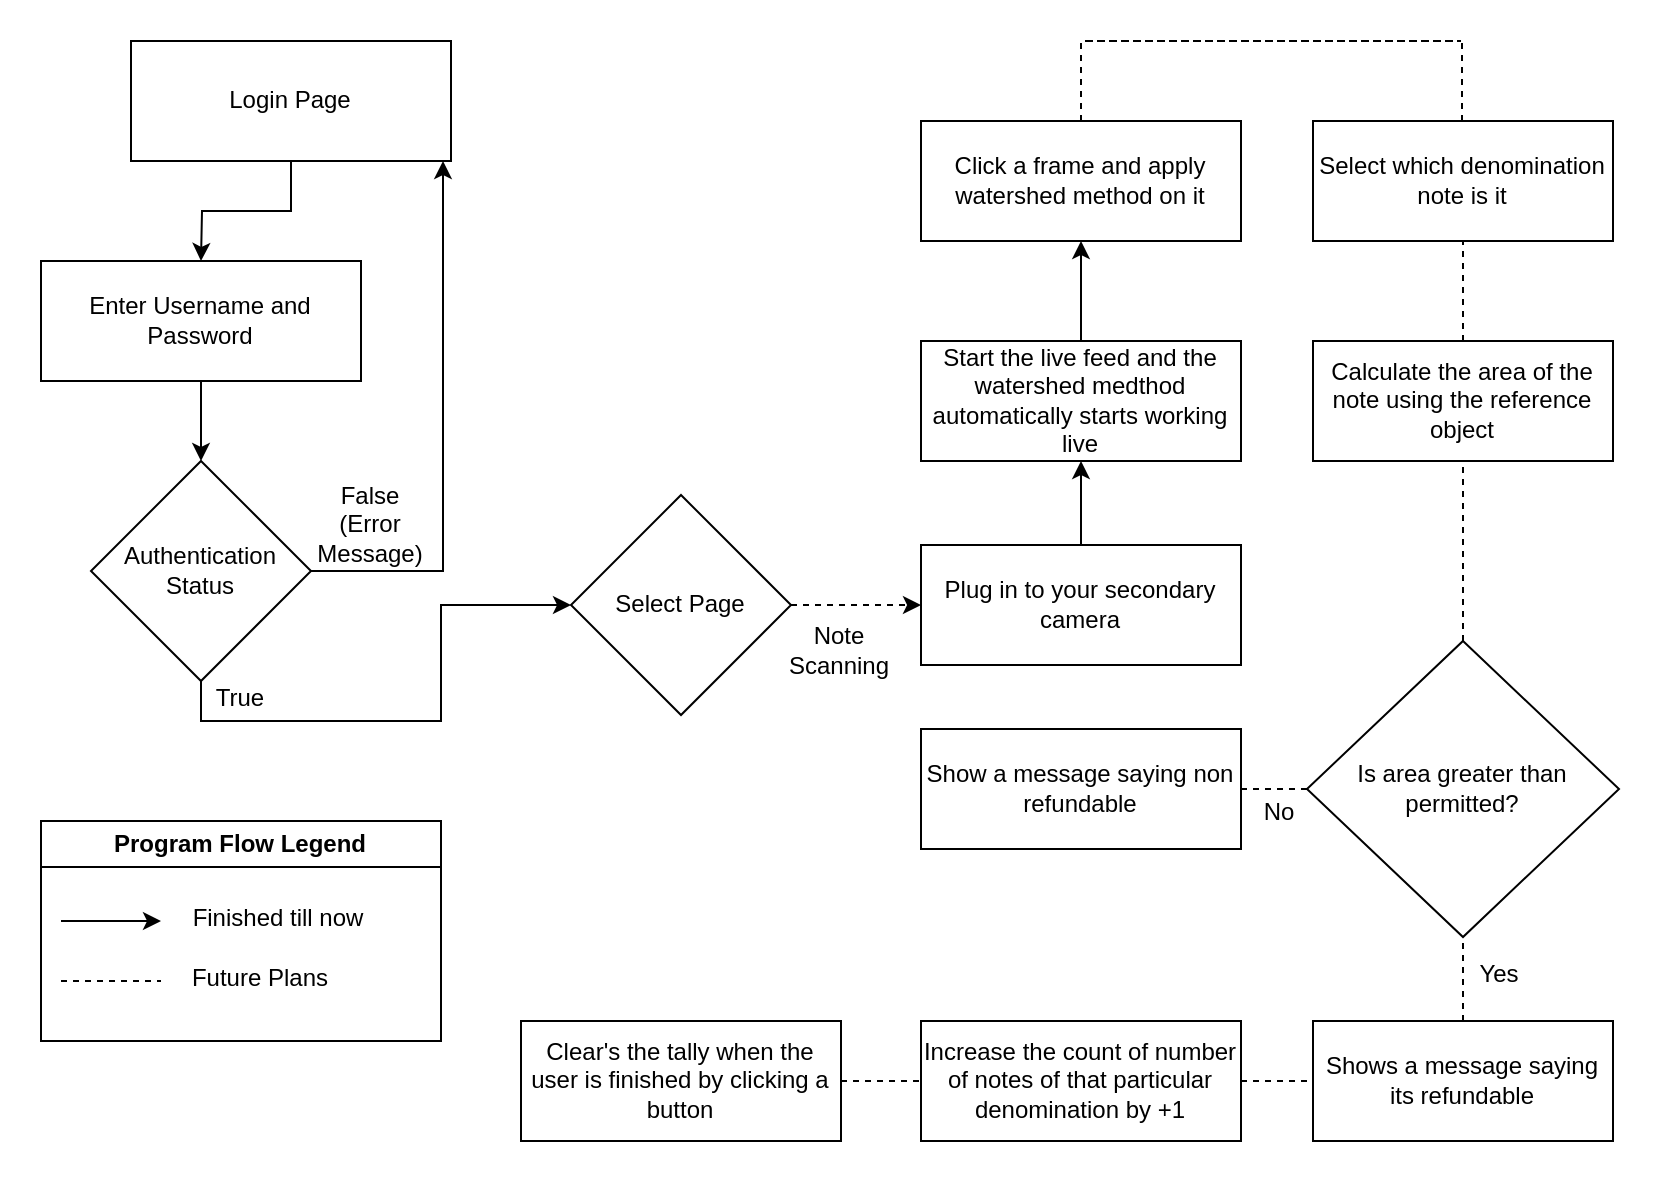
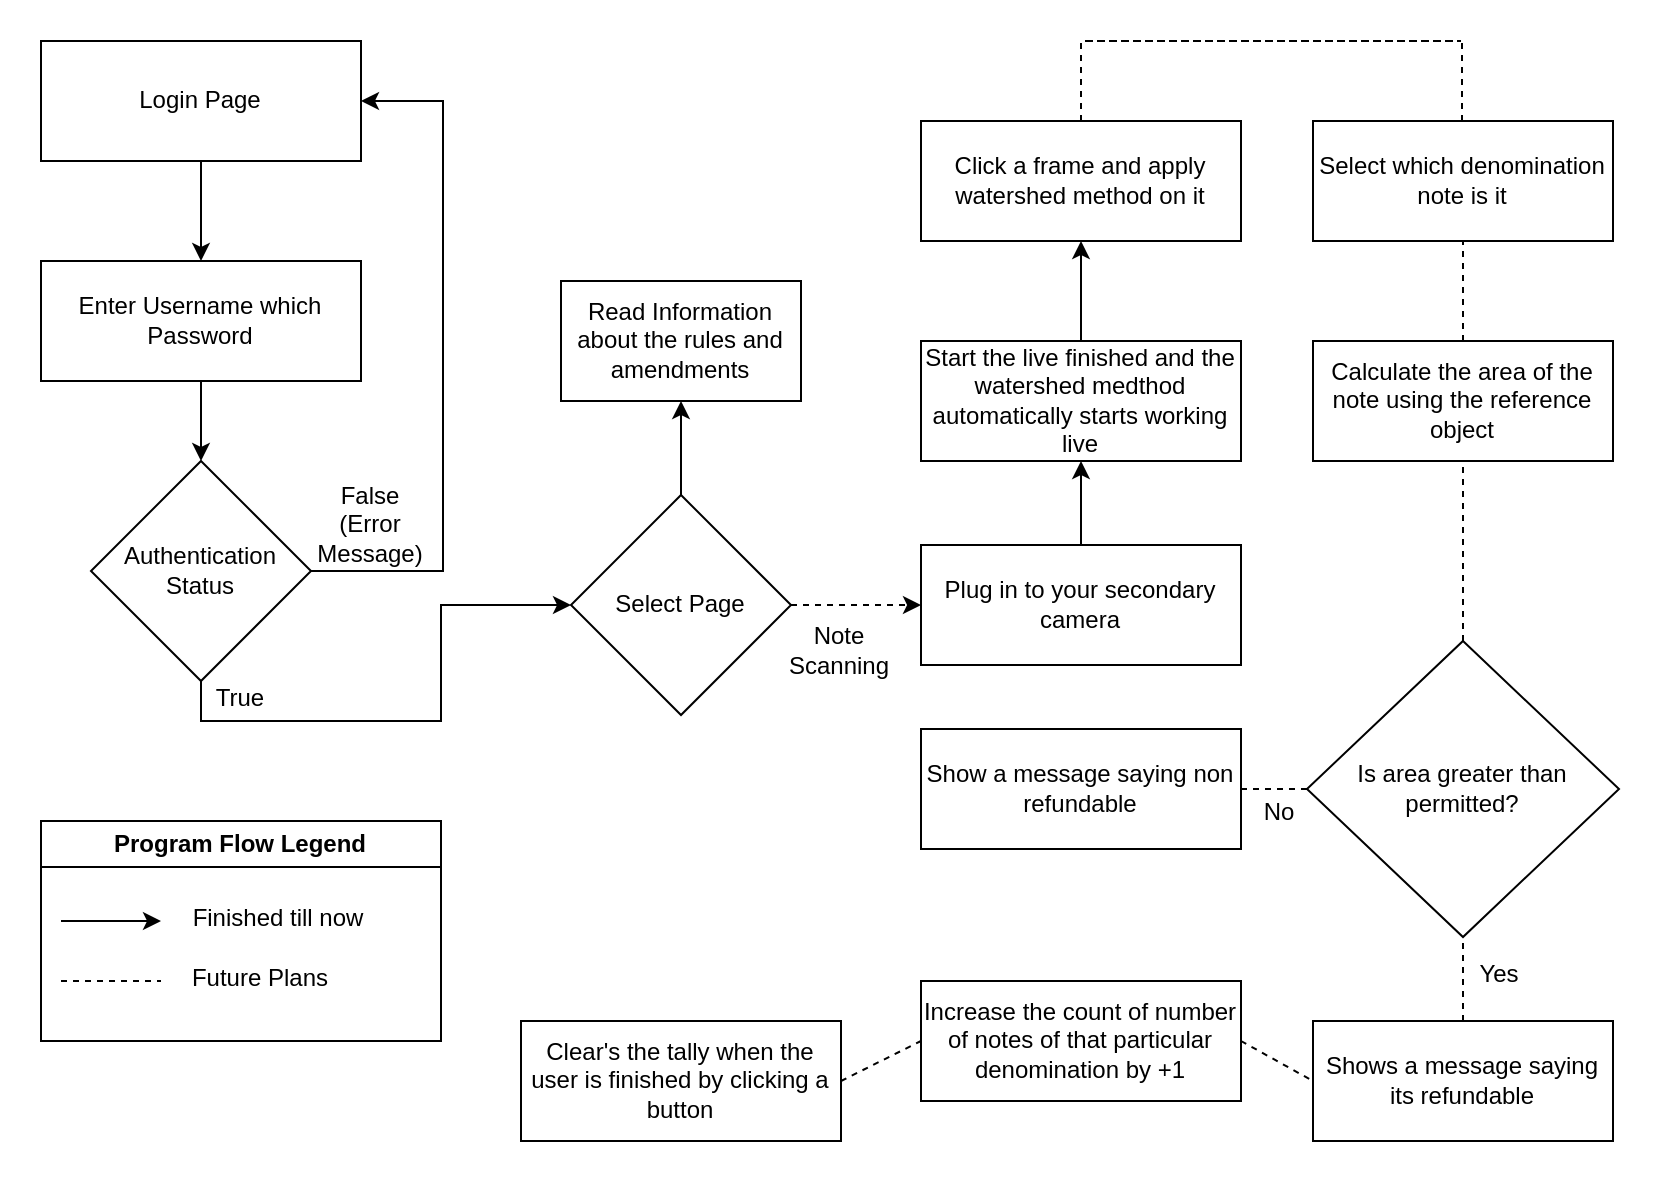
- <mxCell id="3" value="Login Page" style="rounded=0;whiteSpace=wrap;html=1;" parent="1" vertex="1"><mxGeometry x="65" y="20" width="160" height="60" as="geometry" /></mxCell>
+ <mxCell id="3" value="Login Page" style="rounded=0;whiteSpace=wrap;html=1;" parent="1" vertex="1"><mxGeometry x="20" y="20" width="160" height="60" as="geometry" /></mxCell>
- <mxCell id="5" value="Enter Username and Password" style="rounded=0;whiteSpace=wrap;html=1;" vertex="1" parent="1"><mxGeometry x="20" y="130" width="160" height="60" as="geometry" /></mxCell>
+ <mxCell id="5" value="Enter Username which Password" style="rounded=0;whiteSpace=wrap;html=1;" vertex="1" parent="1"><mxGeometry x="20" y="130" width="160" height="60" as="geometry" /></mxCell>
+ <mxCell id="14" value="Read Information about the rules and amendments" style="whiteSpace=wrap;html=1;" vertex="1" parent="1"><mxGeometry x="280" y="140" width="120" height="60" as="geometry" /></mxCell>
- <mxCell id="19" value="Start the live feed and the watershed medthod automatically starts working live" style="whiteSpace=wrap;html=1;" vertex="1" parent="1"><mxGeometry x="460" y="170" width="160" height="60" as="geometry" /></mxCell>
+ <mxCell id="19" value="Start the live finished and the watershed medthod automatically starts working live" style="whiteSpace=wrap;html=1;" vertex="1" parent="1"><mxGeometry x="460" y="170" width="160" height="60" as="geometry" /></mxCell>
+ <mxCell id="11" value="" style="edgeStyle=orthogonalEdgeStyle;rounded=0;orthogonalLoop=1;jettySize=auto;html=1;" edge="1" parent="1" source="13" target="14"><mxGeometry relative="1" as="geometry" /></mxCell>
- <mxCell id="33" value="Increase the count of number of notes of that particular denomination by +1" style="rounded=0;whiteSpace=wrap;html=1;" vertex="1" parent="1"><mxGeometry x="460" y="510" width="160" height="60" as="geometry" /></mxCell>
+ <mxCell id="33" value="Increase the count of number of notes of that particular denomination by +1" style="rounded=0;whiteSpace=wrap;html=1;" vertex="1" parent="1"><mxGeometry x="460" y="490" width="160" height="60" as="geometry" /></mxCell>
